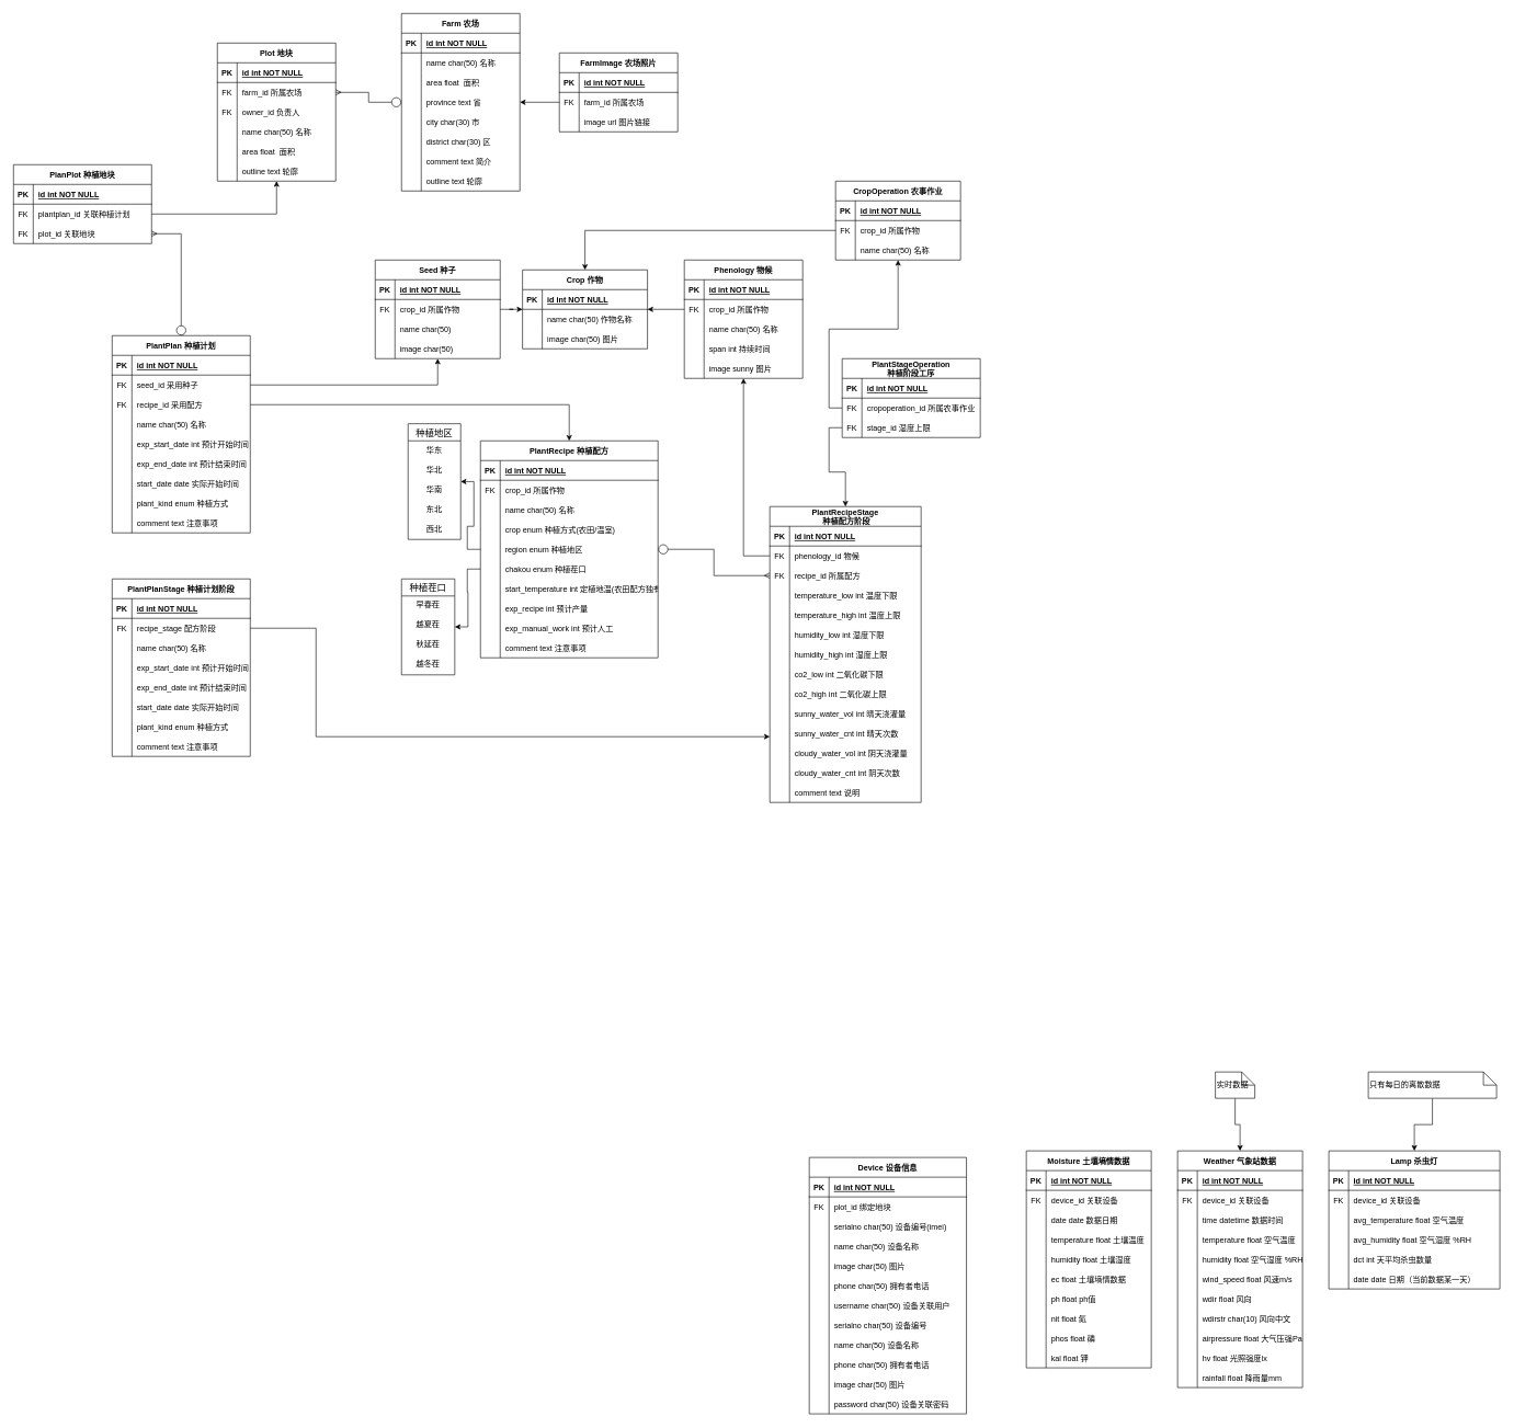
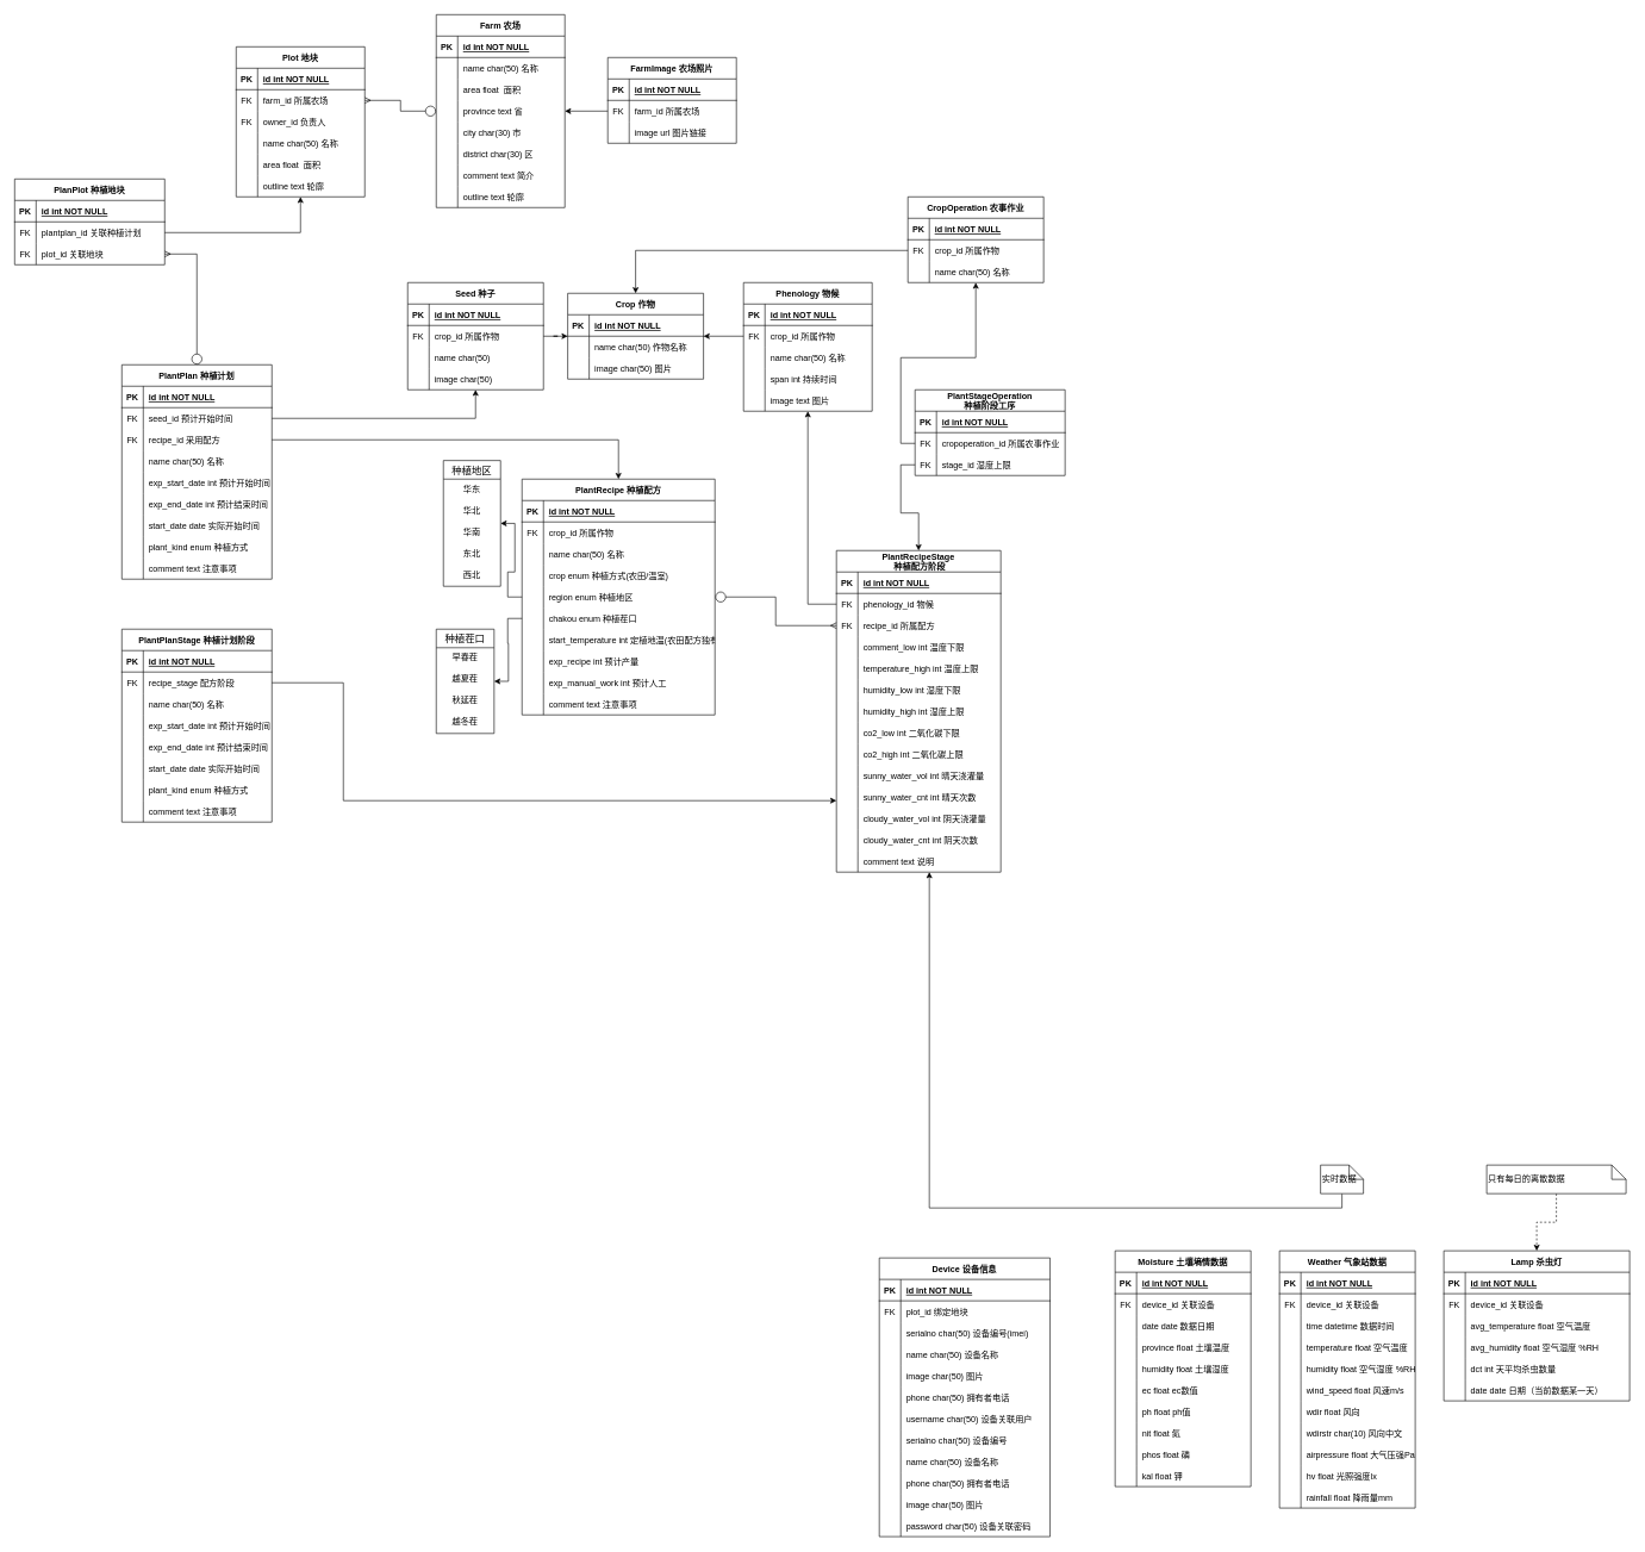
- <mxCell id="86" value="image sunny 图片" style="shape=partialRectangle;connectable=0;fillColor=none;top=0;left=0;bottom=0;right=0;align=left;spacingLeft=6;overflow=hidden;" vertex="1" parent="84"><mxGeometry x="30" width="150" height="30" as="geometry"><mxRectangle width="150" height="30" as="alternateBounds" /></mxGeometry></mxCell>
+ <mxCell id="86" value="image text 图片" style="shape=partialRectangle;connectable=0;fillColor=none;top=0;left=0;bottom=0;right=0;align=left;spacingLeft=6;overflow=hidden;" vertex="1" parent="84"><mxGeometry x="30" width="150" height="30" as="geometry"><mxRectangle width="150" height="30" as="alternateBounds" /></mxGeometry></mxCell>
- <mxCell id="244" value="seed_id 采用种子" style="shape=partialRectangle;connectable=0;fillColor=none;top=0;left=0;bottom=0;right=0;align=left;spacingLeft=6;overflow=hidden;" vertex="1" parent="242"><mxGeometry x="30" width="180" height="30" as="geometry"><mxRectangle width="180" height="30" as="alternateBounds" /></mxGeometry></mxCell>
+ <mxCell id="244" value="seed_id 预计开始时间" style="shape=partialRectangle;connectable=0;fillColor=none;top=0;left=0;bottom=0;right=0;align=left;spacingLeft=6;overflow=hidden;" vertex="1" parent="242"><mxGeometry x="30" width="180" height="30" as="geometry"><mxRectangle width="180" height="30" as="alternateBounds" /></mxGeometry></mxCell>
- <mxCell id="142" value="temperature_low int 温度下限" style="shape=partialRectangle;connectable=0;fillColor=none;top=0;left=0;bottom=0;right=0;align=left;spacingLeft=6;overflow=hidden;" vertex="1" parent="140"><mxGeometry x="30" width="200" height="30" as="geometry"><mxRectangle width="200" height="30" as="alternateBounds" /></mxGeometry></mxCell>
+ <mxCell id="142" value="comment_low int 温度下限" style="shape=partialRectangle;connectable=0;fillColor=none;top=0;left=0;bottom=0;right=0;align=left;spacingLeft=6;overflow=hidden;" vertex="1" parent="140"><mxGeometry x="30" width="200" height="30" as="geometry"><mxRectangle width="200" height="30" as="alternateBounds" /></mxGeometry></mxCell>
- <mxCell id="377" style="edgeStyle=orthogonalEdgeStyle;rounded=0;orthogonalLoop=1;jettySize=auto;html=1;exitX=0.5;exitY=1;exitDx=0;exitDy=0;exitPerimeter=0;" edge="1" parent="1" source="378" target="322"><mxGeometry relative="1" as="geometry" /></mxCell>
+ <mxCell id="377" style="edgeStyle=orthogonalEdgeStyle;rounded=0;orthogonalLoop=1;jettySize=auto;html=1;exitX=0.5;exitY=1;exitDx=0;exitDy=0;exitPerimeter=0;" edge="1" parent="1" source="378" target="172"><mxGeometry relative="1" as="geometry" /></mxCell>
- <mxCell id="375" style="edgeStyle=orthogonalEdgeStyle;rounded=0;orthogonalLoop=1;jettySize=auto;html=1;fontSize=12;" edge="1" parent="1" source="376" target="356"><mxGeometry relative="1" as="geometry" /></mxCell>
+ <mxCell id="375" style="edgeStyle=orthogonalEdgeStyle;rounded=0;orthogonalLoop=1;jettySize=auto;html=1;fontSize=12;dashed=1;" edge="1" parent="1" source="376" target="356"><mxGeometry relative="1" as="geometry" /></mxCell>
- <mxCell id="303" value="temperature float 土壤温度" style="shape=partialRectangle;connectable=0;fillColor=none;top=0;left=0;bottom=0;right=0;align=left;spacingLeft=6;overflow=hidden;" vertex="1" parent="301"><mxGeometry x="30" width="160" height="30" as="geometry"><mxRectangle width="160" height="30" as="alternateBounds" /></mxGeometry></mxCell>
+ <mxCell id="303" value="province float 土壤温度" style="shape=partialRectangle;connectable=0;fillColor=none;top=0;left=0;bottom=0;right=0;align=left;spacingLeft=6;overflow=hidden;" vertex="1" parent="301"><mxGeometry x="30" width="160" height="30" as="geometry"><mxRectangle width="160" height="30" as="alternateBounds" /></mxGeometry></mxCell>
- <mxCell id="309" value="ec float 土壤墒情数据" style="shape=partialRectangle;connectable=0;fillColor=none;top=0;left=0;bottom=0;right=0;align=left;spacingLeft=6;overflow=hidden;" vertex="1" parent="307"><mxGeometry x="30" width="160" height="30" as="geometry"><mxRectangle width="160" height="30" as="alternateBounds" /></mxGeometry></mxCell>
+ <mxCell id="309" value="ec float ec数值" style="shape=partialRectangle;connectable=0;fillColor=none;top=0;left=0;bottom=0;right=0;align=left;spacingLeft=6;overflow=hidden;" vertex="1" parent="307"><mxGeometry x="30" width="160" height="30" as="geometry"><mxRectangle width="160" height="30" as="alternateBounds" /></mxGeometry></mxCell>
